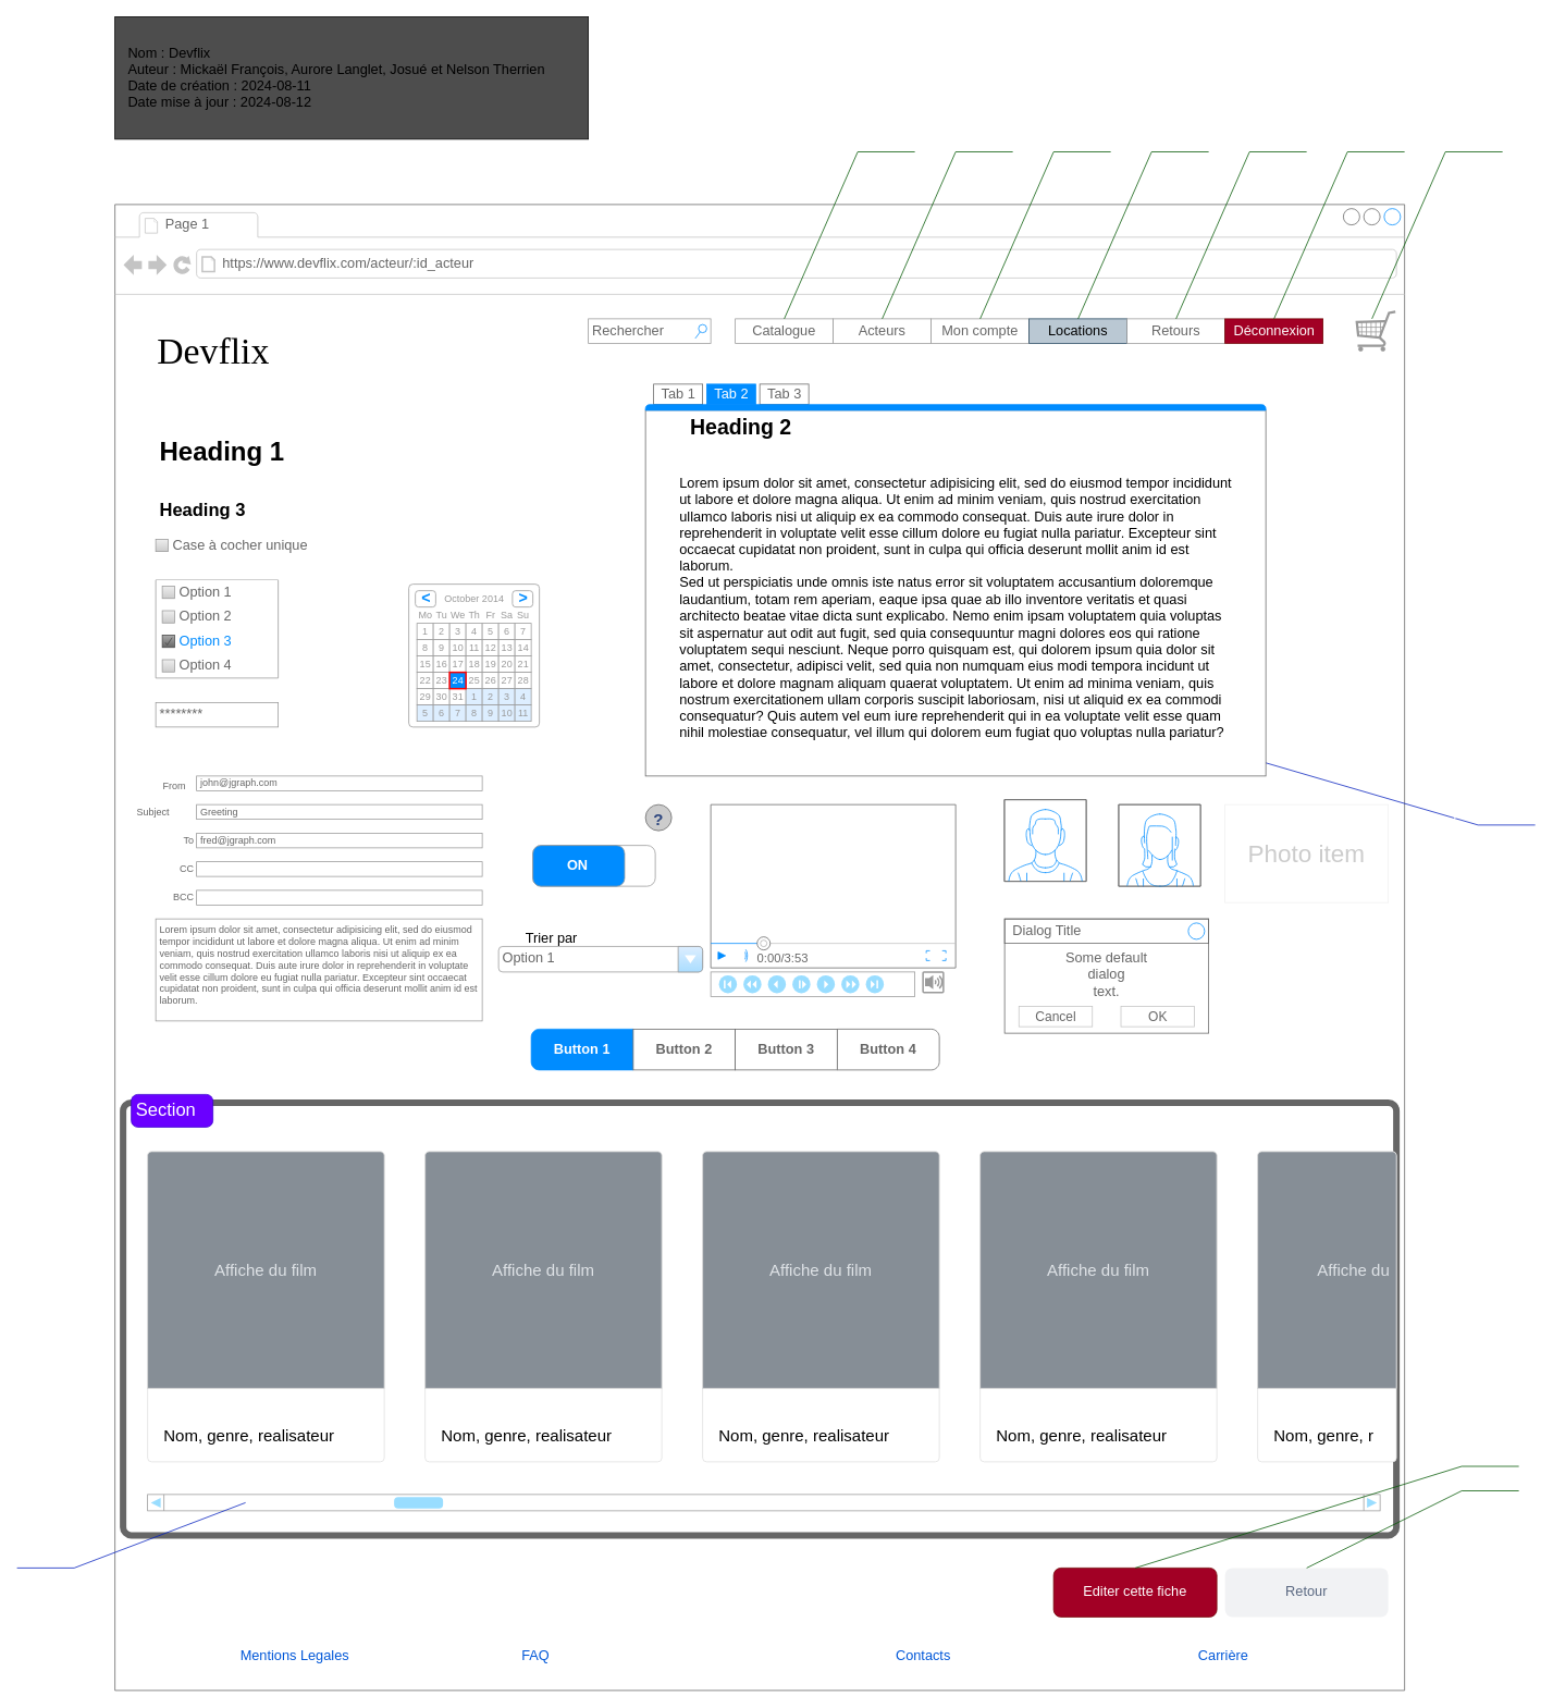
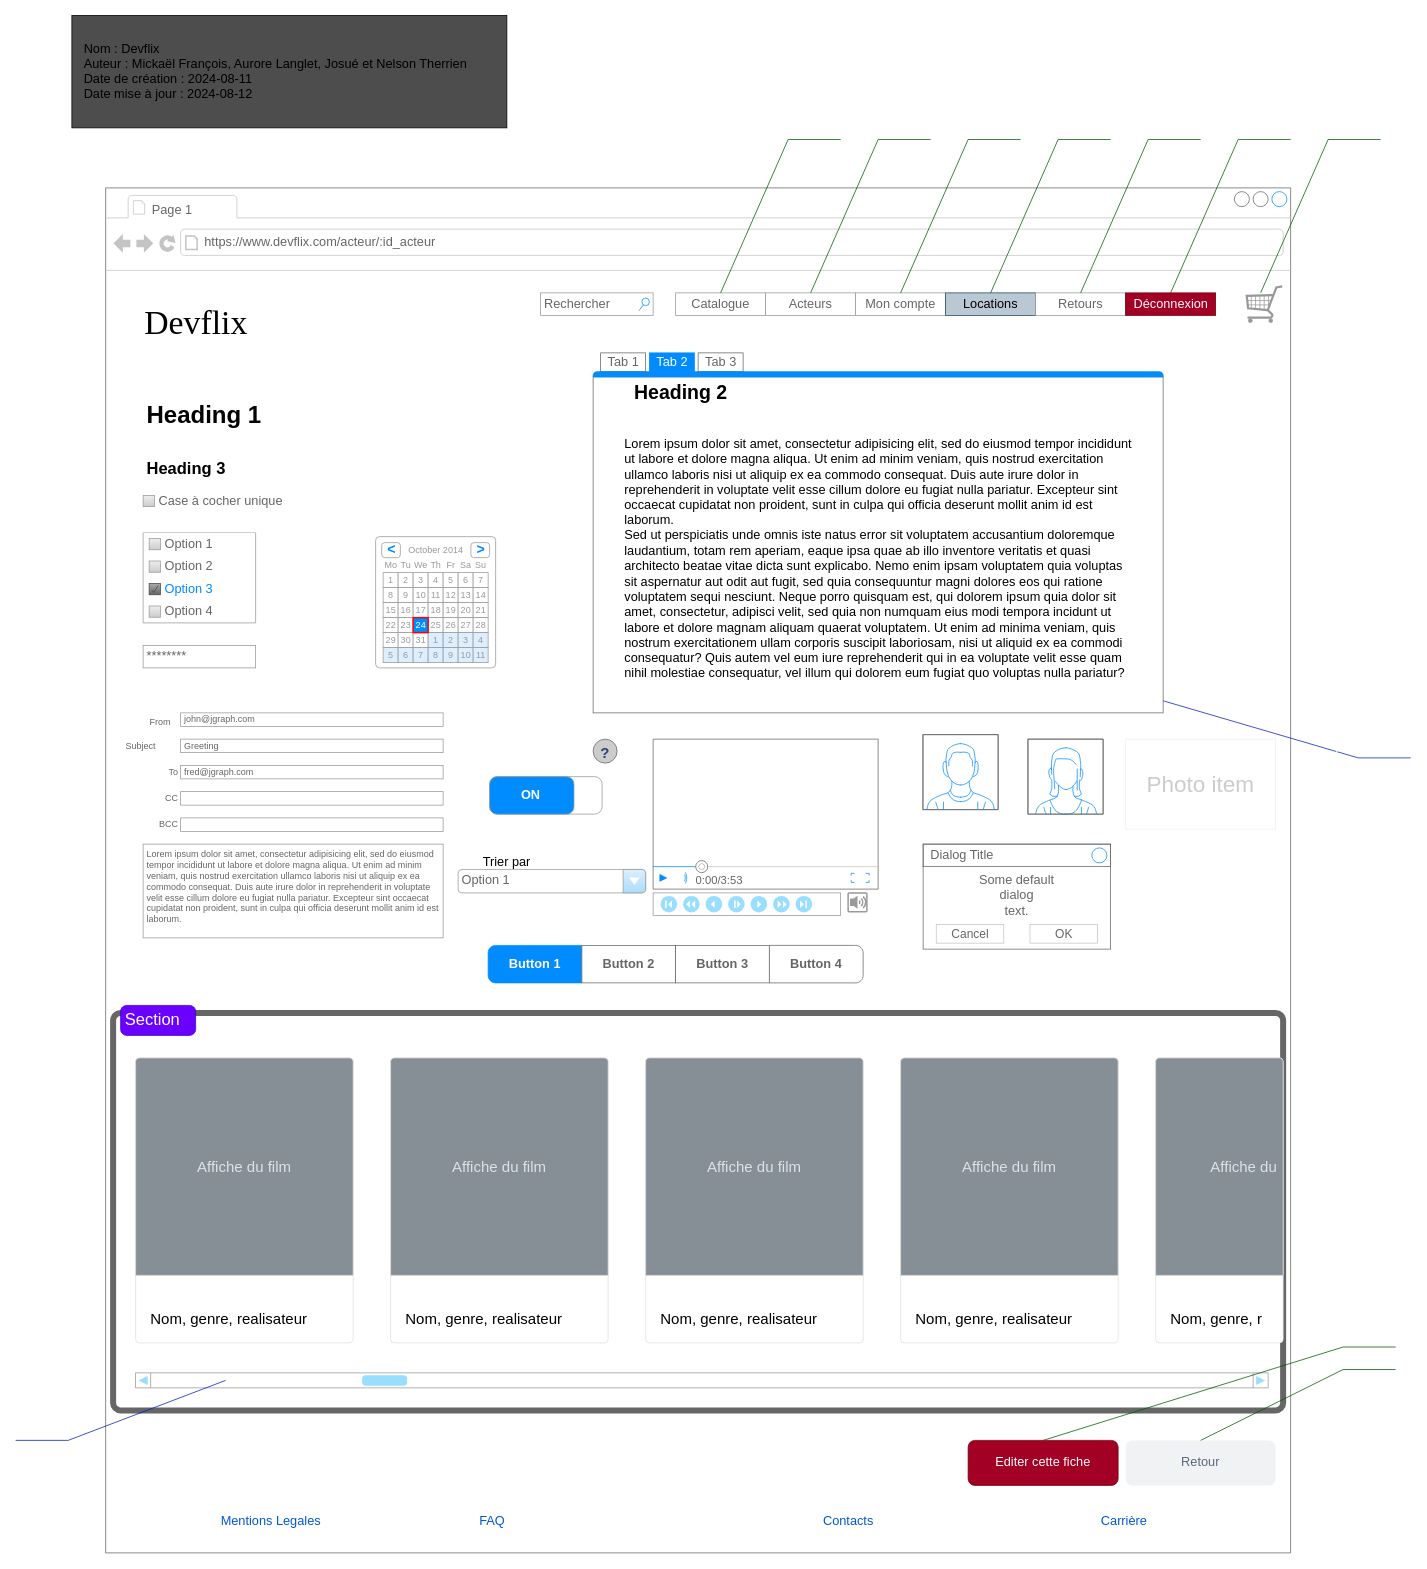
- <mxCell id="135" value="&lt;span style=&quot;font-size: 17px;&quot;&gt;&amp;nbsp; &amp;nbsp;Nom : Devflix&lt;/span&gt;&lt;br style=&quot;font-size: 17px;&quot;&gt;&lt;span style=&quot;font-size: 17px;&quot;&gt;&amp;nbsp; &amp;nbsp;Auteur : Mickaël François, Aurore Langlet, Josué et Nelson Therrien&lt;/span&gt;&lt;br style=&quot;font-size: 17px;&quot;&gt;&lt;span style=&quot;font-size: 17px;&quot;&gt;&amp;nbsp; &amp;nbsp;Date de création : 2024-08-11&lt;/span&gt;&lt;br style=&quot;font-size: 17px;&quot;&gt;&lt;span style=&quot;font-size: 17px;&quot;&gt;&amp;nbsp; &amp;nbsp;Date mise à jour : 2024-08-12&amp;nbsp; &amp;nbsp; &amp;nbsp; &amp;nbsp; &amp;nbsp; &amp;nbsp; &amp;nbsp; &amp;nbsp; &amp;nbsp; &amp;nbsp; &amp;nbsp; &amp;nbsp; &amp;nbsp; &amp;nbsp; &amp;nbsp; &amp;nbsp; &amp;nbsp; &amp;nbsp; &amp;nbsp; &amp;nbsp; &amp;nbsp; &amp;nbsp; &amp;nbsp; &amp;nbsp; &amp;nbsp; &amp;nbsp; &amp;nbsp; &amp;nbsp; &amp;nbsp; &amp;nbsp; &amp;nbsp; &amp;nbsp; &amp;nbsp; &amp;nbsp; &amp;nbsp;&lt;/span&gt;" style="rounded=0;whiteSpace=wrap;html=1;align=left;fillColor=#4D4D4D;strokeColor=#000000;" parent="1" vertex="1"><mxGeometry x="140" y="20" width="580" height="150" as="geometry" /></mxCell>
+ <mxCell id="135" value="&lt;span style=&quot;font-size: 17px;&quot;&gt;&amp;nbsp; &amp;nbsp;Nom : Devflix&lt;/span&gt;&lt;br style=&quot;font-size: 17px;&quot;&gt;&lt;span style=&quot;font-size: 17px;&quot;&gt;&amp;nbsp; &amp;nbsp;Auteur : Mickaël François, Aurore Langlet, Josué et Nelson Therrien&lt;/span&gt;&lt;br style=&quot;font-size: 17px;&quot;&gt;&lt;span style=&quot;font-size: 17px;&quot;&gt;&amp;nbsp; &amp;nbsp;Date de création : 2024-08-11&lt;/span&gt;&lt;br style=&quot;font-size: 17px;&quot;&gt;&lt;span style=&quot;font-size: 17px;&quot;&gt;&amp;nbsp; &amp;nbsp;Date mise à jour : 2024-08-12&amp;nbsp; &amp;nbsp; &amp;nbsp; &amp;nbsp; &amp;nbsp; &amp;nbsp; &amp;nbsp; &amp;nbsp; &amp;nbsp; &amp;nbsp; &amp;nbsp; &amp;nbsp; &amp;nbsp; &amp;nbsp; &amp;nbsp; &amp;nbsp; &amp;nbsp; &amp;nbsp; &amp;nbsp; &amp;nbsp; &amp;nbsp; &amp;nbsp; &amp;nbsp; &amp;nbsp; &amp;nbsp; &amp;nbsp; &amp;nbsp; &amp;nbsp; &amp;nbsp; &amp;nbsp; &amp;nbsp; &amp;nbsp; &amp;nbsp; &amp;nbsp; &amp;nbsp;&lt;/span&gt;" style="rounded=0;whiteSpace=wrap;html=1;align=left;fillColor=#4D4D4D;strokeColor=#000000;" parent="1" vertex="1"><mxGeometry x="95" y="20" width="580" height="150" as="geometry" /></mxCell>
- <mxCell id="4" value="Page 1" style="strokeWidth=1;shadow=0;dashed=0;align=center;html=1;shape=mxgraph.mockup.containers.anchor;fontSize=17;fontColor=#666666;align=left;whiteSpace=wrap;" parent="2" vertex="1"><mxGeometry x="60" y="12" width="110" height="26" as="geometry" /></mxCell>
+ <mxCell id="4" value="Page 1" style="strokeWidth=1;shadow=0;dashed=0;align=center;html=1;shape=mxgraph.mockup.containers.anchor;fontSize=17;fontColor=#666666;align=left;whiteSpace=wrap;" parent="2" vertex="1"><mxGeometry x="60" y="12" width="75" height="35" as="geometry" /></mxCell>
